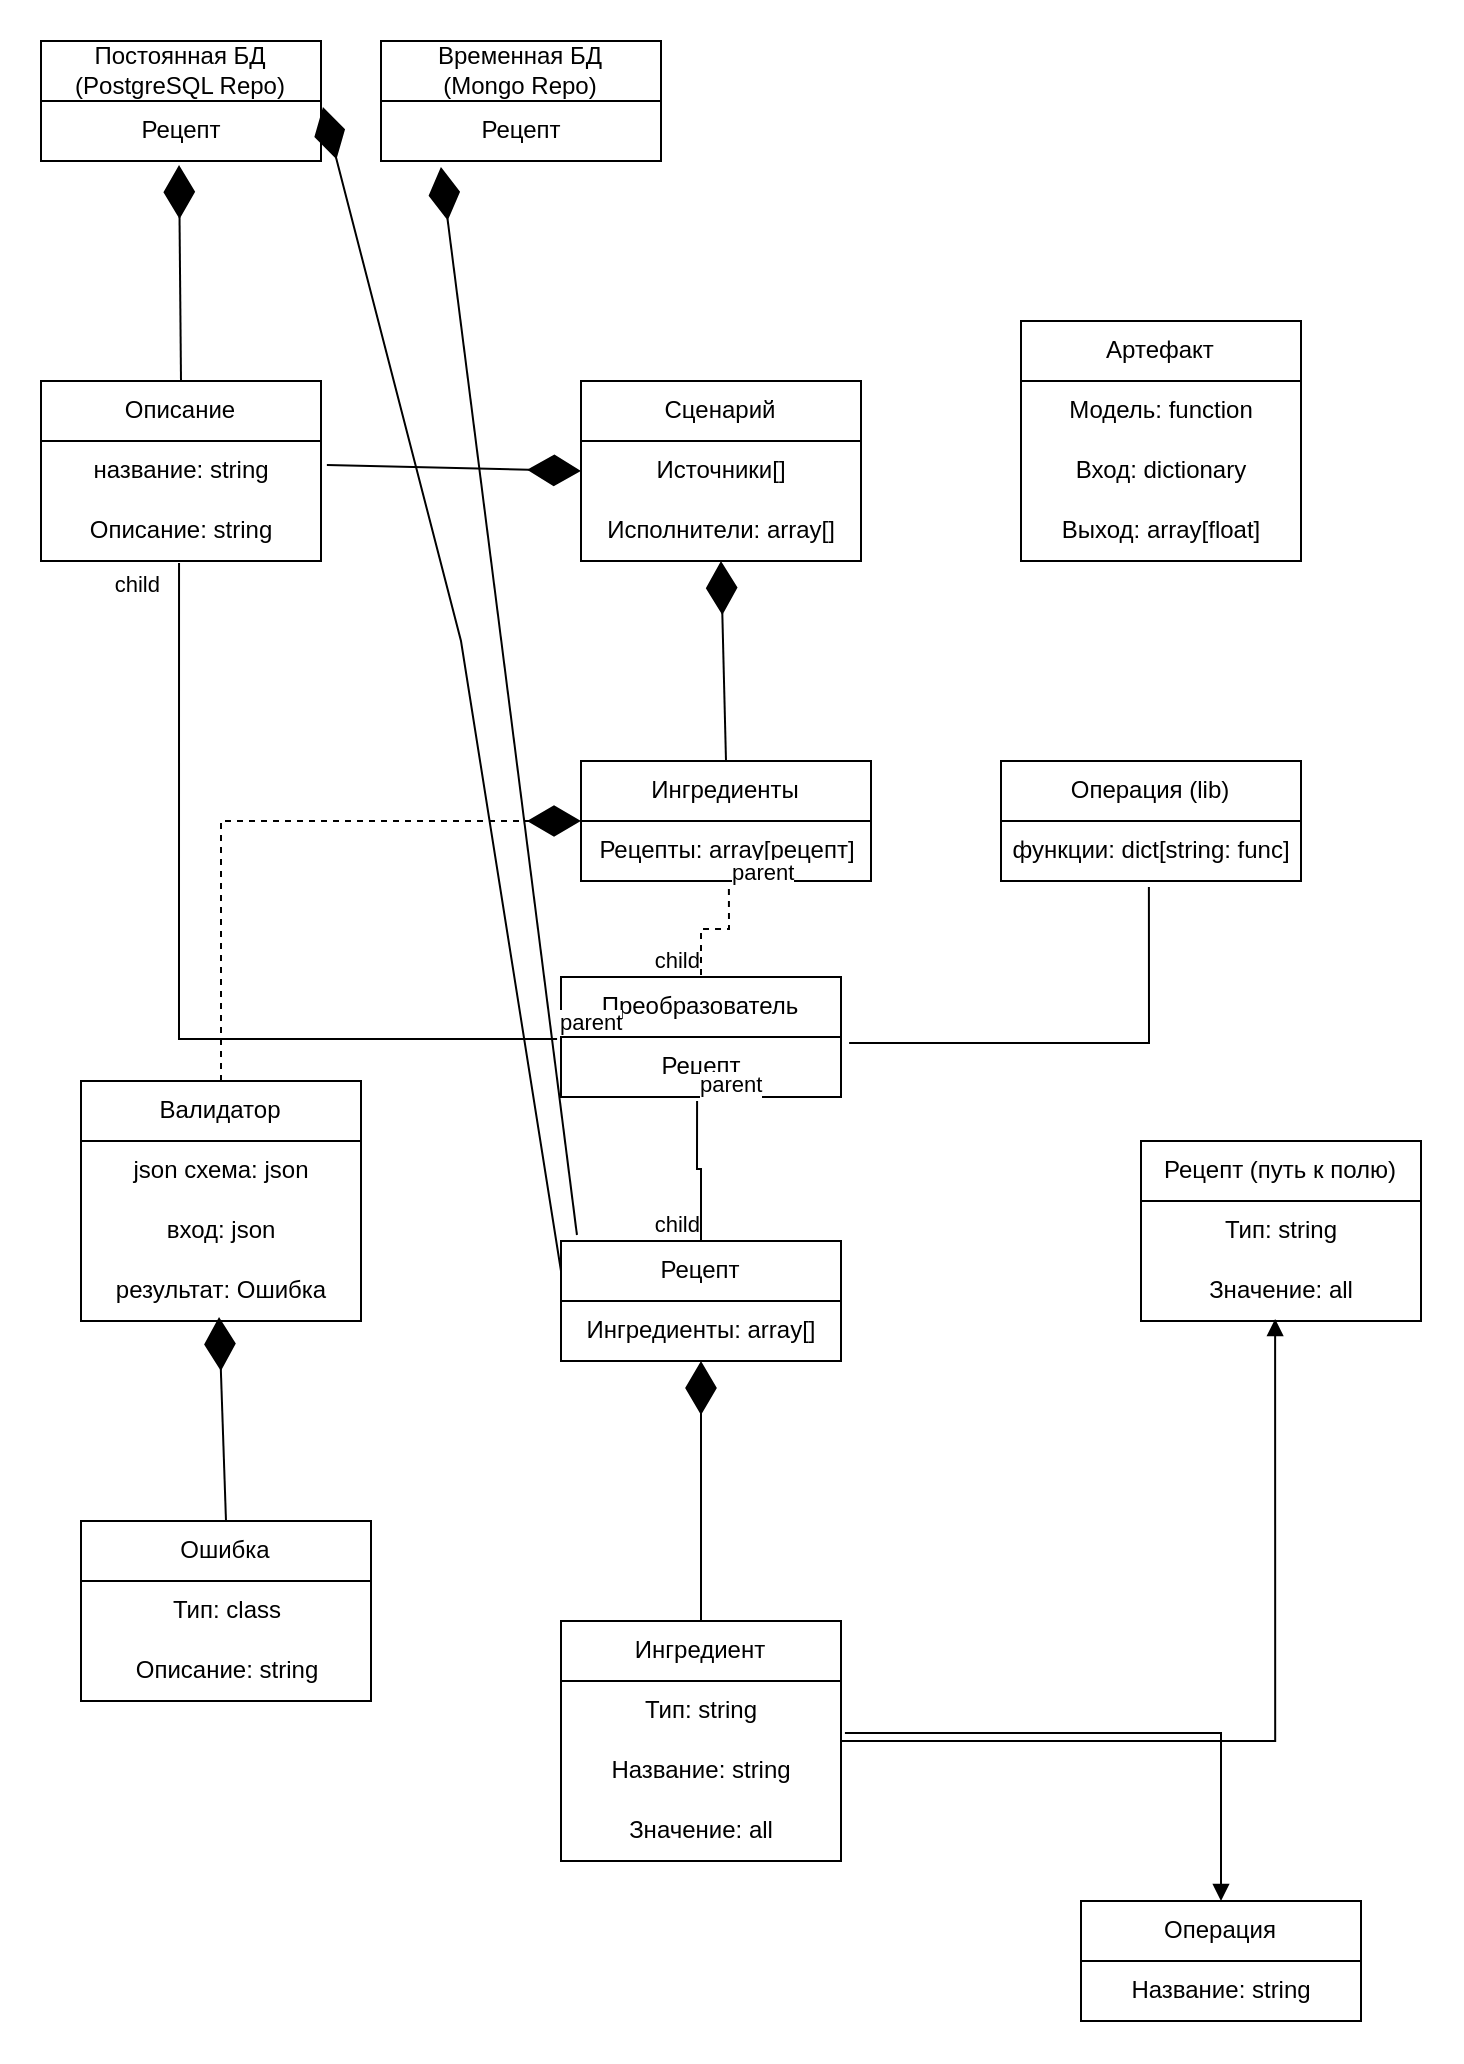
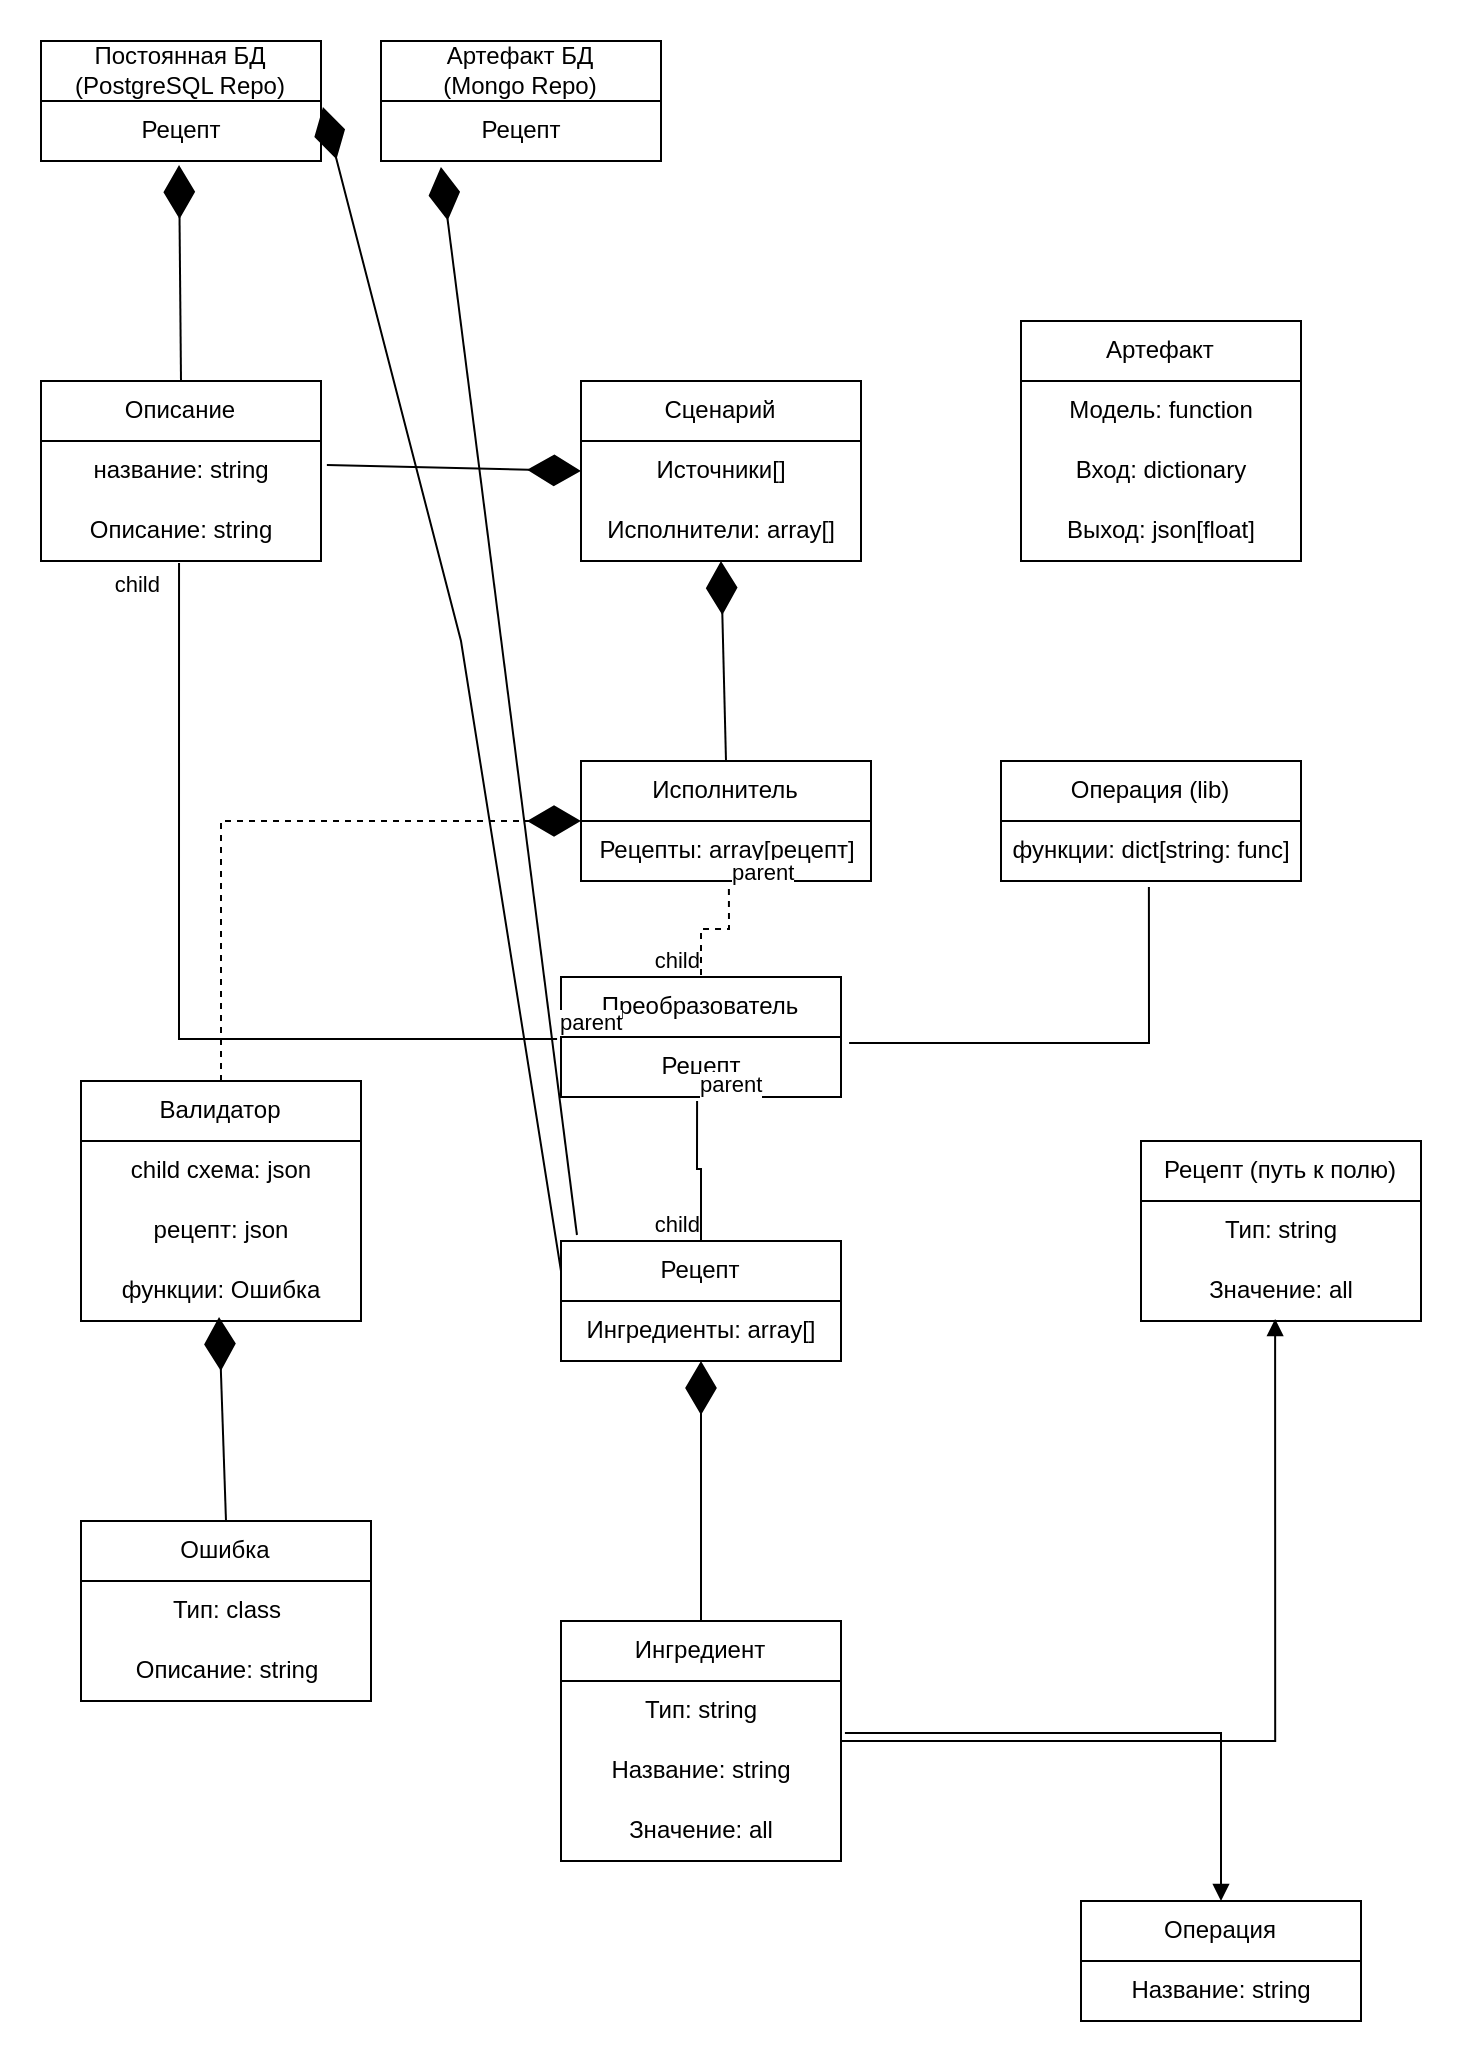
- <mxCell id="43" value="Временная БД&lt;br&gt;(Mongo Repo)" style="swimlane;fontStyle=0;childLayout=stackLayout;horizontal=1;startSize=30;horizontalStack=0;resizeParent=1;resizeParentMax=0;resizeLast=0;collapsible=1;marginBottom=0;whiteSpace=wrap;html=1;" vertex="1" parent="1"><mxGeometry x="190" y="20" width="140" height="60" as="geometry" /></mxCell>
+ <mxCell id="43" value="Артефакт БД&lt;br&gt;(Mongo Repo)" style="swimlane;fontStyle=0;childLayout=stackLayout;horizontal=1;startSize=30;horizontalStack=0;resizeParent=1;resizeParentMax=0;resizeLast=0;collapsible=1;marginBottom=0;whiteSpace=wrap;html=1;" vertex="1" parent="1"><mxGeometry x="190" y="20" width="140" height="60" as="geometry" /></mxCell>
- <mxCell id="29" value="Выход: array[float]" style="text;html=1;align=center;verticalAlign=middle;resizable=0;points=[];autosize=1;strokeColor=none;fillColor=none;" vertex="1" parent="26"><mxGeometry y="90" width="140" height="30" as="geometry" /></mxCell>
+ <mxCell id="29" value="Выход: json[float]" style="text;html=1;align=center;verticalAlign=middle;resizable=0;points=[];autosize=1;strokeColor=none;fillColor=none;" vertex="1" parent="26"><mxGeometry y="90" width="140" height="30" as="geometry" /></mxCell>
- <mxCell id="17" value="Ингредиенты" style="swimlane;fontStyle=0;childLayout=stackLayout;horizontal=1;startSize=30;horizontalStack=0;resizeParent=1;resizeParentMax=0;resizeLast=0;collapsible=1;marginBottom=0;whiteSpace=wrap;html=1;" vertex="1" parent="1"><mxGeometry x="290" y="380" width="145" height="60" as="geometry" /></mxCell>
+ <mxCell id="17" value="Исполнитель" style="swimlane;fontStyle=0;childLayout=stackLayout;horizontal=1;startSize=30;horizontalStack=0;resizeParent=1;resizeParentMax=0;resizeLast=0;collapsible=1;marginBottom=0;whiteSpace=wrap;html=1;" vertex="1" parent="1"><mxGeometry x="290" y="380" width="145" height="60" as="geometry" /></mxCell>
- <mxCell id="34" value="json схема: json" style="text;html=1;align=center;verticalAlign=middle;resizable=0;points=[];autosize=1;strokeColor=none;fillColor=none;" vertex="1" parent="33"><mxGeometry y="30" width="140" height="30" as="geometry" /></mxCell>
+ <mxCell id="34" value="child схема: json" style="text;html=1;align=center;verticalAlign=middle;resizable=0;points=[];autosize=1;strokeColor=none;fillColor=none;" vertex="1" parent="33"><mxGeometry y="30" width="140" height="30" as="geometry" /></mxCell>
- <mxCell id="35" value="вход: json" style="text;html=1;align=center;verticalAlign=middle;resizable=0;points=[];autosize=1;strokeColor=none;fillColor=none;" vertex="1" parent="33"><mxGeometry y="60" width="140" height="30" as="geometry" /></mxCell>
+ <mxCell id="35" value="рецепт: json" style="text;html=1;align=center;verticalAlign=middle;resizable=0;points=[];autosize=1;strokeColor=none;fillColor=none;" vertex="1" parent="33"><mxGeometry y="60" width="140" height="30" as="geometry" /></mxCell>
- <mxCell id="36" value="результат: Ошибка" style="text;html=1;align=center;verticalAlign=middle;resizable=0;points=[];autosize=1;strokeColor=none;fillColor=none;" vertex="1" parent="33"><mxGeometry y="90" width="140" height="30" as="geometry" /></mxCell>
+ <mxCell id="36" value="функции: Ошибка" style="text;html=1;align=center;verticalAlign=middle;resizable=0;points=[];autosize=1;strokeColor=none;fillColor=none;" vertex="1" parent="33"><mxGeometry y="90" width="140" height="30" as="geometry" /></mxCell>
